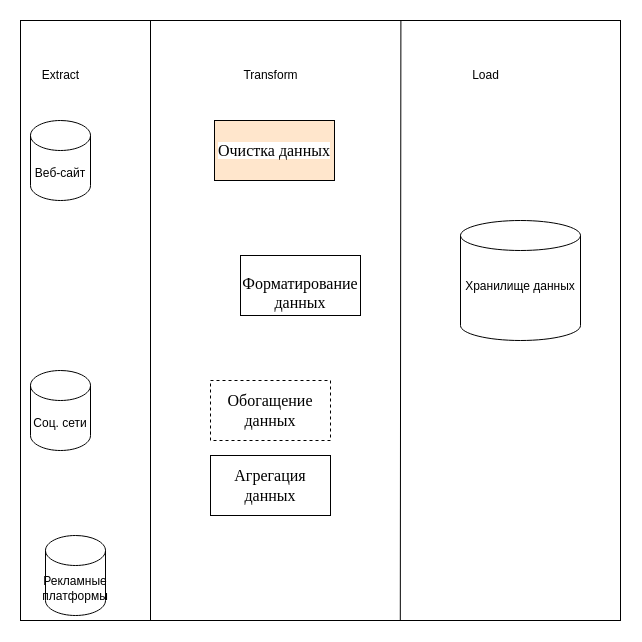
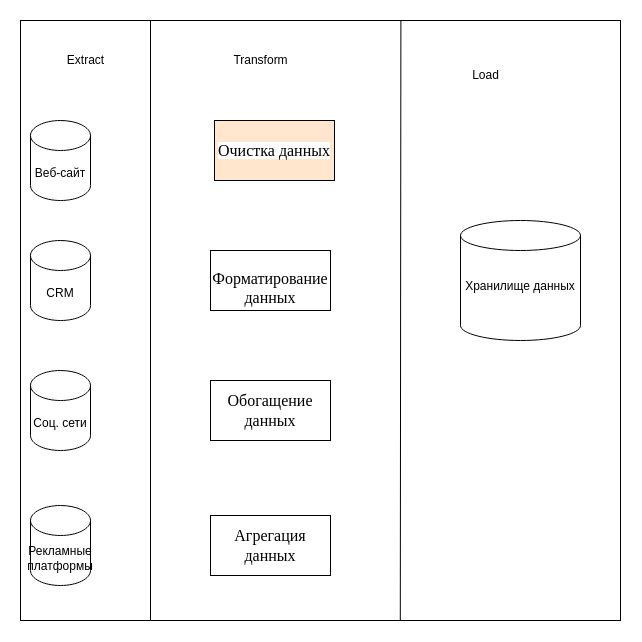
- <mxCell id="5" value="Extract" style="text;html=1;align=center;verticalAlign=middle;resizable=0;points=[];autosize=1;strokeColor=none;fillColor=none;" vertex="1" parent="1"><mxGeometry x="30" y="60" width="60" height="30" as="geometry" /></mxCell>
+ <mxCell id="5" value="Extract" style="text;html=1;align=center;verticalAlign=middle;resizable=0;points=[];autosize=1;strokeColor=none;fillColor=none;" vertex="1" parent="1"><mxGeometry x="55" y="45" width="60" height="30" as="geometry" /></mxCell>
- <mxCell id="8" value="Transform" style="text;html=1;align=center;verticalAlign=middle;resizable=0;points=[];autosize=1;strokeColor=none;fillColor=none;" vertex="1" parent="1"><mxGeometry x="230" y="60" width="80" height="30" as="geometry" /></mxCell>
+ <mxCell id="8" value="Transform" style="text;html=1;align=center;verticalAlign=middle;resizable=0;points=[];autosize=1;strokeColor=none;fillColor=none;" vertex="1" parent="1"><mxGeometry x="220" y="45" width="80" height="30" as="geometry" /></mxCell>
+ <mxCell id="4" value="CRM" style="shape=cylinder3;whiteSpace=wrap;html=1;boundedLbl=1;backgroundOutline=1;size=15;" vertex="1" parent="1"><mxGeometry x="30" y="240" width="60" height="80" as="geometry" /></mxCell>
- <mxCell id="10" value="&lt;span style=&quot;background-color: rgb(255, 255, 255);&quot;&gt;&lt;br&gt;&lt;span style=&quot;color: rgb(0, 0, 0); font-family: &amp;quot;Source Code Pro&amp;quot;; font-size: medium; font-style: normal; font-variant-ligatures: normal; font-variant-caps: normal; font-weight: 400; letter-spacing: normal; orphans: 2; text-align: left; text-indent: 0px; text-transform: none; widows: 2; word-spacing: 0px; -webkit-text-stroke-width: 0px; white-space: normal; text-decoration-thickness: initial; text-decoration-style: initial; text-decoration-color: initial; float: none; display: inline !important;&quot;&gt;Форматирование данных&lt;/span&gt;&lt;br&gt;&lt;/span&gt;" style="rounded=0;whiteSpace=wrap;html=1;fillColor=none;" vertex="1" parent="1"><mxGeometry x="240" y="255" width="120" height="60" as="geometry" /></mxCell>
+ <mxCell id="10" value="&lt;span style=&quot;background-color: rgb(255, 255, 255);&quot;&gt;&lt;br&gt;&lt;span style=&quot;color: rgb(0, 0, 0); font-family: &amp;quot;Source Code Pro&amp;quot;; font-size: medium; font-style: normal; font-variant-ligatures: normal; font-variant-caps: normal; font-weight: 400; letter-spacing: normal; orphans: 2; text-align: left; text-indent: 0px; text-transform: none; widows: 2; word-spacing: 0px; -webkit-text-stroke-width: 0px; white-space: normal; text-decoration-thickness: initial; text-decoration-style: initial; text-decoration-color: initial; float: none; display: inline !important;&quot;&gt;Форматирование данных&lt;/span&gt;&lt;br&gt;&lt;/span&gt;" style="rounded=0;whiteSpace=wrap;html=1;fillColor=none;" vertex="1" parent="1"><mxGeometry x="210" y="250" width="120" height="60" as="geometry" /></mxCell>
- <mxCell id="11" value="&lt;span style=&quot;font-family: &amp;quot;Source Code Pro&amp;quot;; font-size: medium; text-align: left; background-color: rgb(255, 255, 255);&quot;&gt;Обогащение данных&lt;/span&gt;&lt;span style=&quot;background-color: rgb(255, 255, 255);&quot;&gt;&lt;br&gt;&lt;/span&gt;" style="rounded=0;whiteSpace=wrap;html=1;fillColor=none;dashed=1;" vertex="1" parent="1"><mxGeometry x="210" y="380" width="120" height="60" as="geometry" /></mxCell>
+ <mxCell id="11" value="&lt;span style=&quot;font-family: &amp;quot;Source Code Pro&amp;quot;; font-size: medium; text-align: left; background-color: rgb(255, 255, 255);&quot;&gt;Обогащение данных&lt;/span&gt;&lt;span style=&quot;background-color: rgb(255, 255, 255);&quot;&gt;&lt;br&gt;&lt;/span&gt;" style="rounded=0;whiteSpace=wrap;html=1;fillColor=none;" vertex="1" parent="1"><mxGeometry x="210" y="380" width="120" height="60" as="geometry" /></mxCell>
- <mxCell id="12" value="&lt;span style=&quot;font-family: &amp;quot;Source Code Pro&amp;quot;; font-size: medium; text-align: left; background-color: rgb(255, 255, 255);&quot;&gt;Агрегация данных&lt;/span&gt;&lt;span style=&quot;background-color: rgb(255, 255, 255);&quot;&gt;&lt;br&gt;&lt;/span&gt;" style="rounded=0;whiteSpace=wrap;html=1;fillColor=none;" vertex="1" parent="1"><mxGeometry x="210" y="455" width="120" height="60" as="geometry" /></mxCell>
+ <mxCell id="12" value="&lt;span style=&quot;font-family: &amp;quot;Source Code Pro&amp;quot;; font-size: medium; text-align: left; background-color: rgb(255, 255, 255);&quot;&gt;Агрегация данных&lt;/span&gt;&lt;span style=&quot;background-color: rgb(255, 255, 255);&quot;&gt;&lt;br&gt;&lt;/span&gt;" style="rounded=0;whiteSpace=wrap;html=1;fillColor=none;" vertex="1" parent="1"><mxGeometry x="210" y="515" width="120" height="60" as="geometry" /></mxCell>
- <mxCell id="7" value="Рекламные платформы" style="shape=cylinder3;whiteSpace=wrap;html=1;boundedLbl=1;backgroundOutline=1;size=15;" vertex="1" parent="1"><mxGeometry x="45" y="535" width="60" height="80" as="geometry" /></mxCell>
+ <mxCell id="7" value="Рекламные платформы" style="shape=cylinder3;whiteSpace=wrap;html=1;boundedLbl=1;backgroundOutline=1;size=15;" vertex="1" parent="1"><mxGeometry x="30" y="505" width="60" height="80" as="geometry" /></mxCell>
